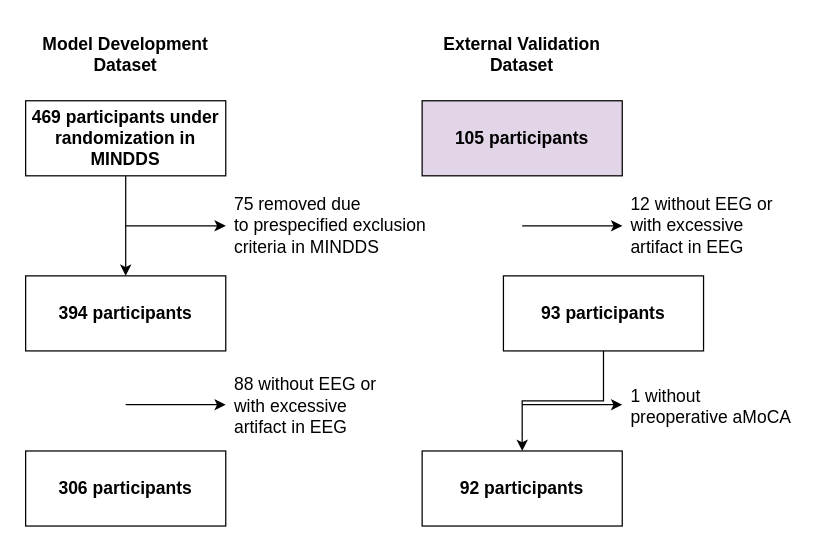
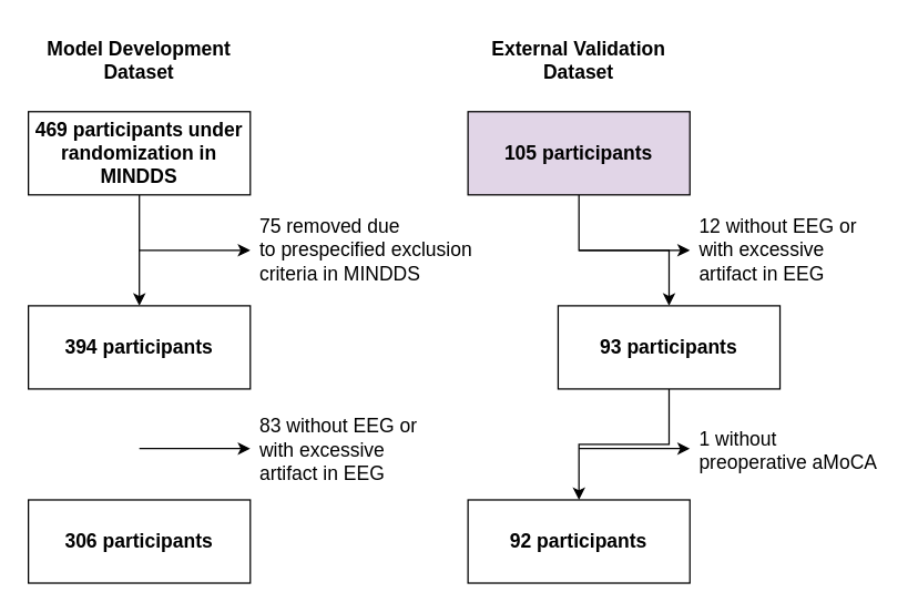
+ <mxCell id="12" style="edgeStyle=orthogonalEdgeStyle;rounded=0;orthogonalLoop=1;jettySize=auto;html=1;entryX=0.5;entryY=0;entryDx=0;entryDy=0;" parent="1" source="13" target="15" edge="1"><mxGeometry relative="1" as="geometry" /></mxCell>
- <mxCell id="9" value="88 without EEG or with excessive artifact in EEG" style="text;html=1;strokeColor=none;fillColor=none;align=left;verticalAlign=middle;whiteSpace=wrap;rounded=0;fontSize=14;" parent="1" vertex="1"><mxGeometry x="185" y="291" width="136" height="65" as="geometry" /></mxCell>
+ <mxCell id="9" value="83 without EEG or with excessive artifact in EEG" style="text;html=1;strokeColor=none;fillColor=none;align=left;verticalAlign=middle;whiteSpace=wrap;rounded=0;fontSize=14;" parent="1" vertex="1"><mxGeometry x="185" y="291" width="136" height="65" as="geometry" /></mxCell>
